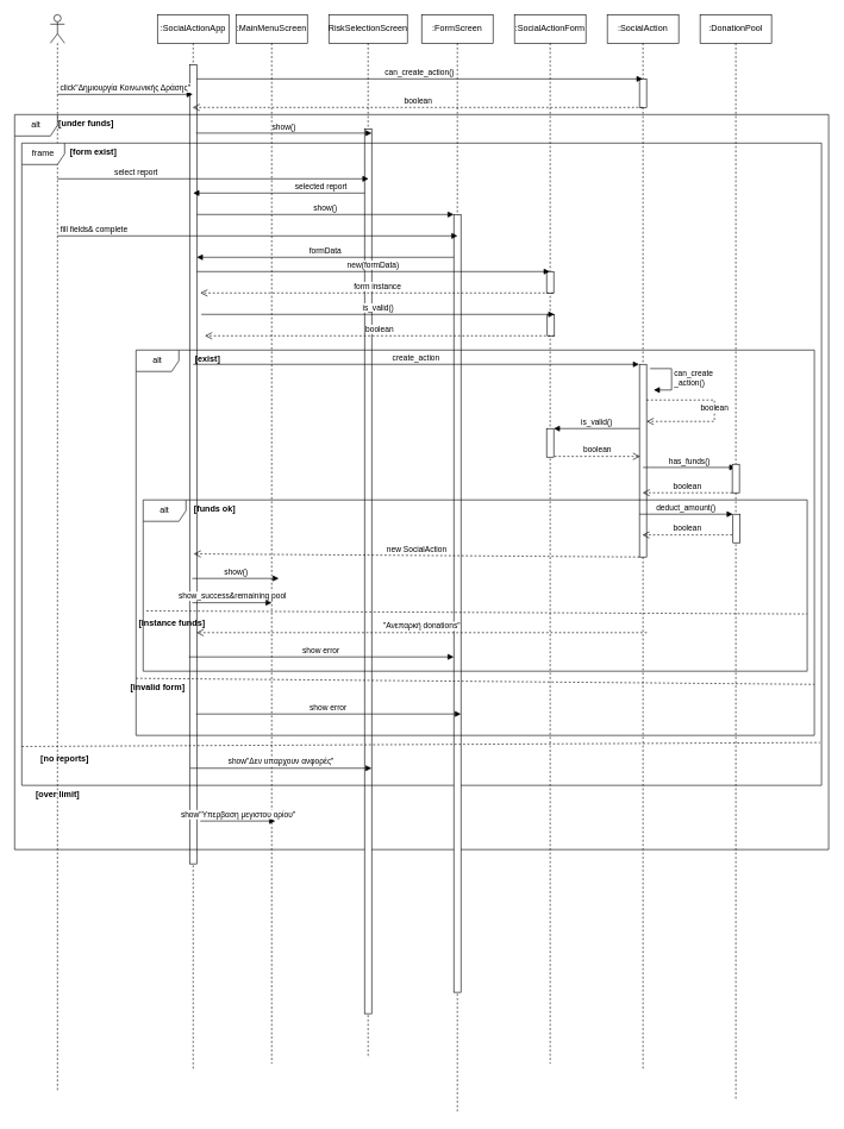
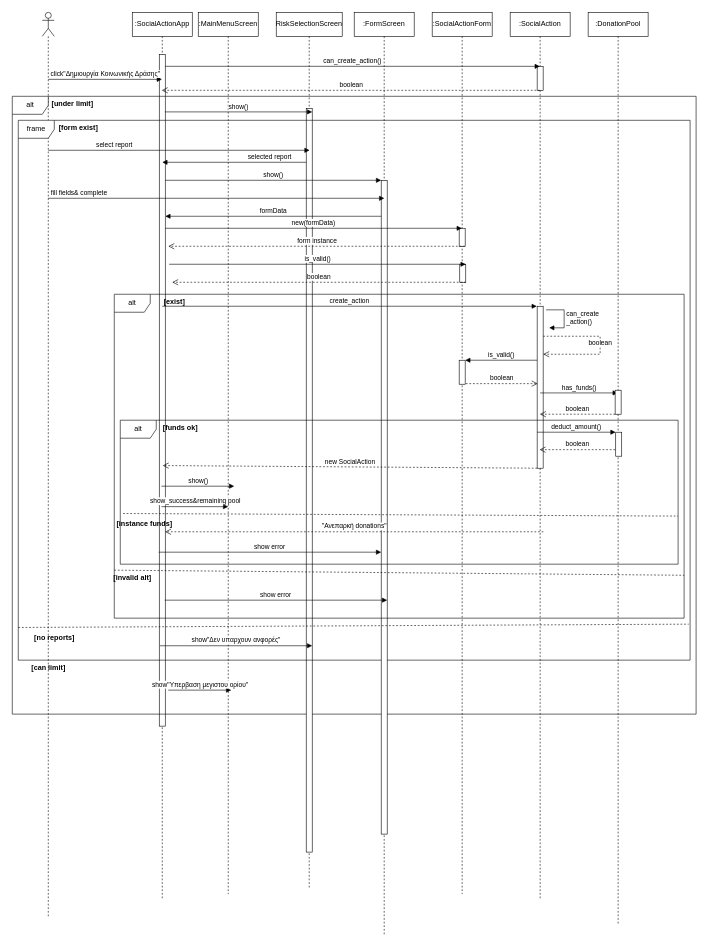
- <mxCell id="17" value="[under funds]" style="text;align=center;fontStyle=1;verticalAlign=middle;spacingLeft=3;spacingRight=3;strokeColor=none;rotatable=0;points=[[0,0.5],[1,0.5]];portConstraint=eastwest;html=1;" vertex="1" parent="1"><mxGeometry x="80" y="160" width="80" height="26" as="geometry" /></mxCell>
+ <mxCell id="17" value="[under limit]" style="text;align=center;fontStyle=1;verticalAlign=middle;spacingLeft=3;spacingRight=3;strokeColor=none;rotatable=0;points=[[0,0.5],[1,0.5]];portConstraint=eastwest;html=1;" vertex="1" parent="1"><mxGeometry x="80" y="160" width="80" height="26" as="geometry" /></mxCell>
- <mxCell id="58" value="[invalid form]" style="text;align=center;fontStyle=1;verticalAlign=middle;spacingLeft=3;spacingRight=3;strokeColor=none;rotatable=0;points=[[0,0.5],[1,0.5]];portConstraint=eastwest;html=1;" vertex="1" parent="1"><mxGeometry x="180" y="950" width="80" height="26" as="geometry" /></mxCell>
+ <mxCell id="58" value="[invalid alt]" style="text;align=center;fontStyle=1;verticalAlign=middle;spacingLeft=3;spacingRight=3;strokeColor=none;rotatable=0;points=[[0,0.5],[1,0.5]];portConstraint=eastwest;html=1;" vertex="1" parent="1"><mxGeometry x="180" y="950" width="80" height="26" as="geometry" /></mxCell>
- <mxCell id="63" value="[over limit]" style="text;align=center;fontStyle=1;verticalAlign=middle;spacingLeft=3;spacingRight=3;strokeColor=none;rotatable=0;points=[[0,0.5],[1,0.5]];portConstraint=eastwest;html=1;" vertex="1" parent="1"><mxGeometry x="40" y="1100" width="80" height="26" as="geometry" /></mxCell>
+ <mxCell id="63" value="[can limit]" style="text;align=center;fontStyle=1;verticalAlign=middle;spacingLeft=3;spacingRight=3;strokeColor=none;rotatable=0;points=[[0,0.5],[1,0.5]];portConstraint=eastwest;html=1;" vertex="1" parent="1"><mxGeometry x="40" y="1100" width="80" height="26" as="geometry" /></mxCell>
